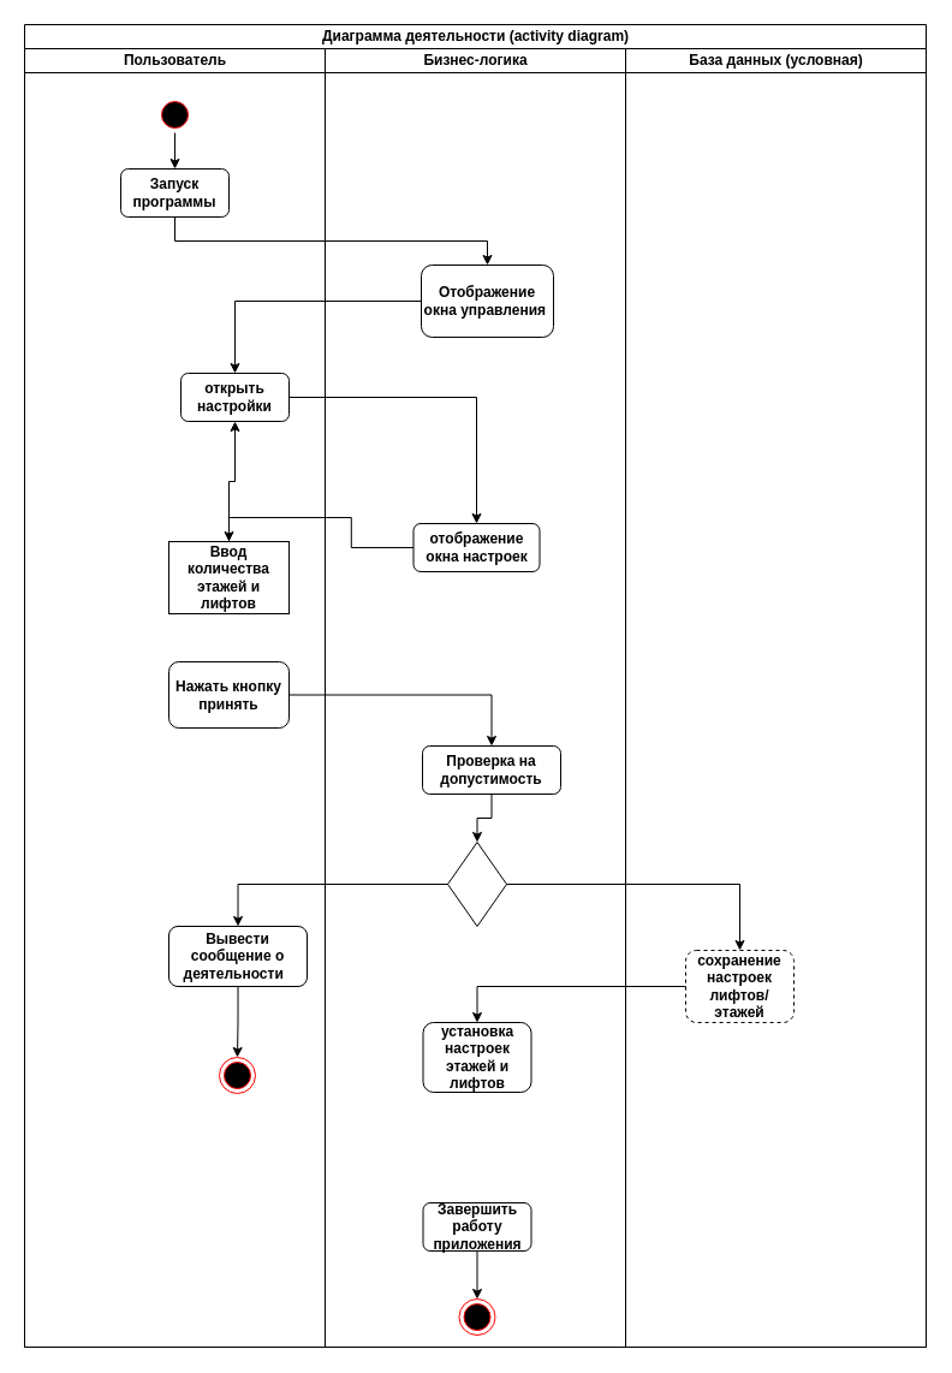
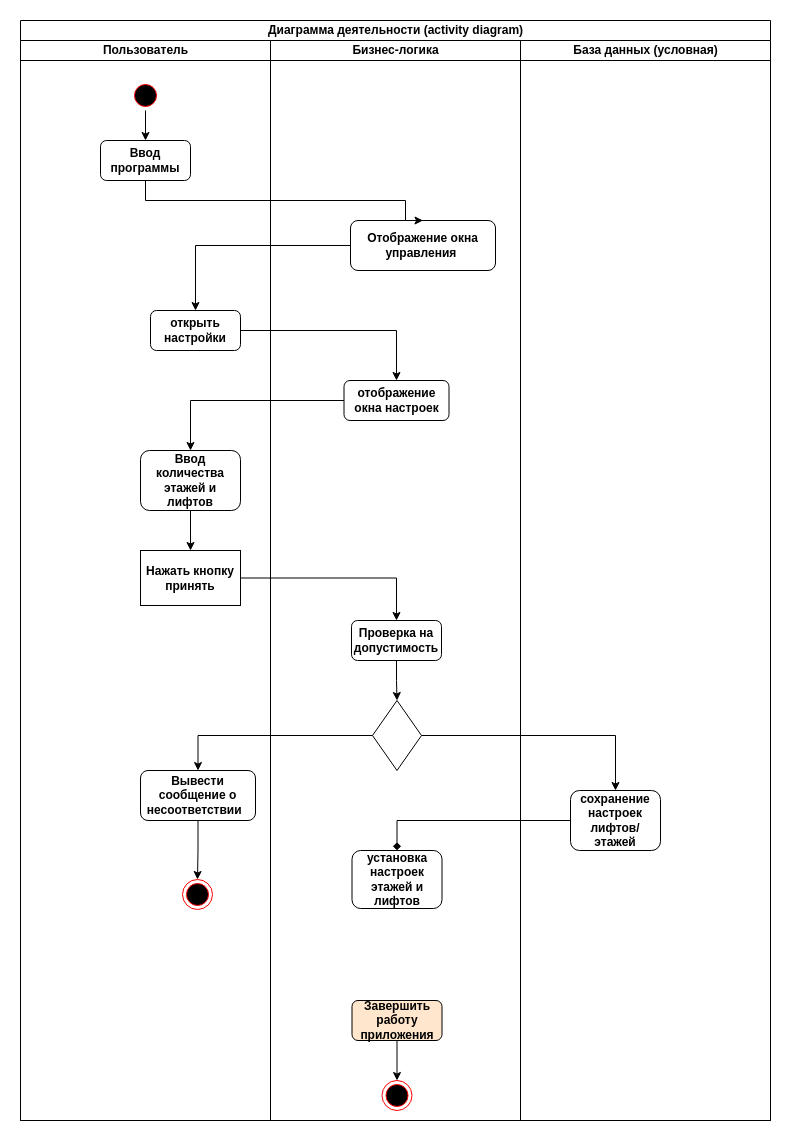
- <mxCell id="6" value="&lt;b&gt;Запуск программы&lt;/b&gt;" style="rounded=1;whiteSpace=wrap;html=1;" parent="3" vertex="1"><mxGeometry x="80" y="100" width="90" height="40" as="geometry" /></mxCell>
+ <mxCell id="6" value="&lt;b&gt;Ввод программы&lt;/b&gt;" style="rounded=1;whiteSpace=wrap;html=1;" parent="3" vertex="1"><mxGeometry x="80" y="100" width="90" height="40" as="geometry" /></mxCell>
- <mxCell id="15" value="&lt;b&gt;Отображение окна управления&amp;nbsp;&lt;/b&gt;" style="rounded=1;whiteSpace=wrap;html=1;" parent="14" vertex="1"><mxGeometry x="80" y="180" width="110" height="60" as="geometry" /></mxCell>
+ <mxCell id="15" value="&lt;b&gt;Отображение окна управления&amp;nbsp;&lt;/b&gt;" style="rounded=1;whiteSpace=wrap;html=1;" parent="14" vertex="1"><mxGeometry x="80" y="180" width="145" height="50" as="geometry" /></mxCell>
- <mxCell id="8" style="edgeStyle=orthogonalEdgeStyle;rounded=0;orthogonalLoop=1;jettySize=auto;html=1;" edge="1" parent="3" source="9" target="7"><mxGeometry relative="1" as="geometry" /></mxCell>
+ <mxCell id="8" style="edgeStyle=orthogonalEdgeStyle;rounded=0;orthogonalLoop=1;jettySize=auto;html=1;entryX=0.5;entryY=0;entryDx=0;entryDy=0;" edge="1" parent="3" source="9" target="10"><mxGeometry relative="1" as="geometry" /></mxCell>
- <mxCell id="16" value="&lt;b&gt;отображение окна настроек&lt;/b&gt;" style="rounded=1;whiteSpace=wrap;html=1;" parent="14" vertex="1"><mxGeometry x="73.5" y="395" width="105" height="40" as="geometry" /></mxCell>
+ <mxCell id="16" value="&lt;b&gt;отображение окна настроек&lt;/b&gt;" style="rounded=1;whiteSpace=wrap;html=1;" parent="14" vertex="1"><mxGeometry x="73.5" y="340" width="105" height="40" as="geometry" /></mxCell>
- <mxCell id="9" value="&lt;b&gt;Ввод количества этажей и лифтов&lt;/b&gt;" style="whiteSpace=wrap;html=1;rounded=0;" parent="3" vertex="1"><mxGeometry x="120" y="410" width="100" height="60" as="geometry" /></mxCell>
+ <mxCell id="9" value="&lt;b&gt;Ввод количества этажей и лифтов&lt;/b&gt;" style="rounded=1;whiteSpace=wrap;html=1;" parent="3" vertex="1"><mxGeometry x="120" y="410" width="100" height="60" as="geometry" /></mxCell>
- <mxCell id="10" value="&lt;b&gt;Нажать кнопку принять&lt;/b&gt;" style="rounded=1;whiteSpace=wrap;html=1;" parent="3" vertex="1"><mxGeometry x="120" y="510" width="100" height="55" as="geometry" /></mxCell>
+ <mxCell id="10" value="&lt;b&gt;Нажать кнопку принять&lt;/b&gt;" style="whiteSpace=wrap;html=1;rounded=0;" parent="3" vertex="1"><mxGeometry x="120" y="510" width="100" height="55" as="geometry" /></mxCell>
- <mxCell id="22" value="&lt;b&gt;Проверка на допустимость&lt;/b&gt;" style="rounded=1;whiteSpace=wrap;html=1;" vertex="1" parent="14"><mxGeometry x="81" y="580" width="115" height="40" as="geometry" /></mxCell>
+ <mxCell id="22" value="&lt;b&gt;Проверка на допустимость&lt;/b&gt;" style="rounded=1;whiteSpace=wrap;html=1;" vertex="1" parent="14"><mxGeometry x="81" y="580" width="90" height="40" as="geometry" /></mxCell>
- <mxCell id="11" value="&lt;b&gt;Вывести сообщение о деятельности&amp;nbsp;&amp;nbsp;&lt;/b&gt;" style="rounded=1;whiteSpace=wrap;html=1;" vertex="1" parent="3"><mxGeometry x="120" y="730" width="115" height="50" as="geometry" /></mxCell>
+ <mxCell id="11" value="&lt;b&gt;Вывести сообщение о несоответствии&amp;nbsp;&amp;nbsp;&lt;/b&gt;" style="rounded=1;whiteSpace=wrap;html=1;" vertex="1" parent="3"><mxGeometry x="120" y="730" width="115" height="50" as="geometry" /></mxCell>
- <mxCell id="25" value="&lt;b&gt;сохранение настроек лифтов/этажей&lt;/b&gt;" style="rounded=1;whiteSpace=wrap;html=1;dashed=1;" vertex="1" parent="24"><mxGeometry x="50" y="750" width="90" height="60" as="geometry" /></mxCell>
+ <mxCell id="25" value="&lt;b&gt;сохранение настроек лифтов/этажей&lt;/b&gt;" style="rounded=1;whiteSpace=wrap;html=1;" vertex="1" parent="24"><mxGeometry x="50" y="750" width="90" height="60" as="geometry" /></mxCell>
- <mxCell id="33" style="edgeStyle=orthogonalEdgeStyle;rounded=0;orthogonalLoop=1;jettySize=auto;html=1;entryX=0.5;entryY=0;entryDx=0;entryDy=0;" edge="1" parent="2" source="25" target="20"><mxGeometry relative="1" as="geometry" /></mxCell>
+ <mxCell id="33" style="edgeStyle=orthogonalEdgeStyle;rounded=0;orthogonalLoop=1;jettySize=auto;html=1;entryX=0.5;entryY=0;entryDx=0;entryDy=0;endArrow=diamond;" edge="1" parent="2" source="25" target="20"><mxGeometry relative="1" as="geometry" /></mxCell>
- <mxCell id="18" value="&lt;b&gt;Завершить работу приложения&lt;/b&gt;" style="rounded=1;whiteSpace=wrap;html=1;" parent="14" vertex="1"><mxGeometry x="81.5" y="960" width="90" height="40" as="geometry" /></mxCell>
+ <mxCell id="18" value="&lt;b&gt;Завершить работу приложения&lt;/b&gt;" style="rounded=1;whiteSpace=wrap;html=1;fillColor=#ffe6cc;" parent="14" vertex="1"><mxGeometry x="81.5" y="960" width="90" height="40" as="geometry" /></mxCell>
